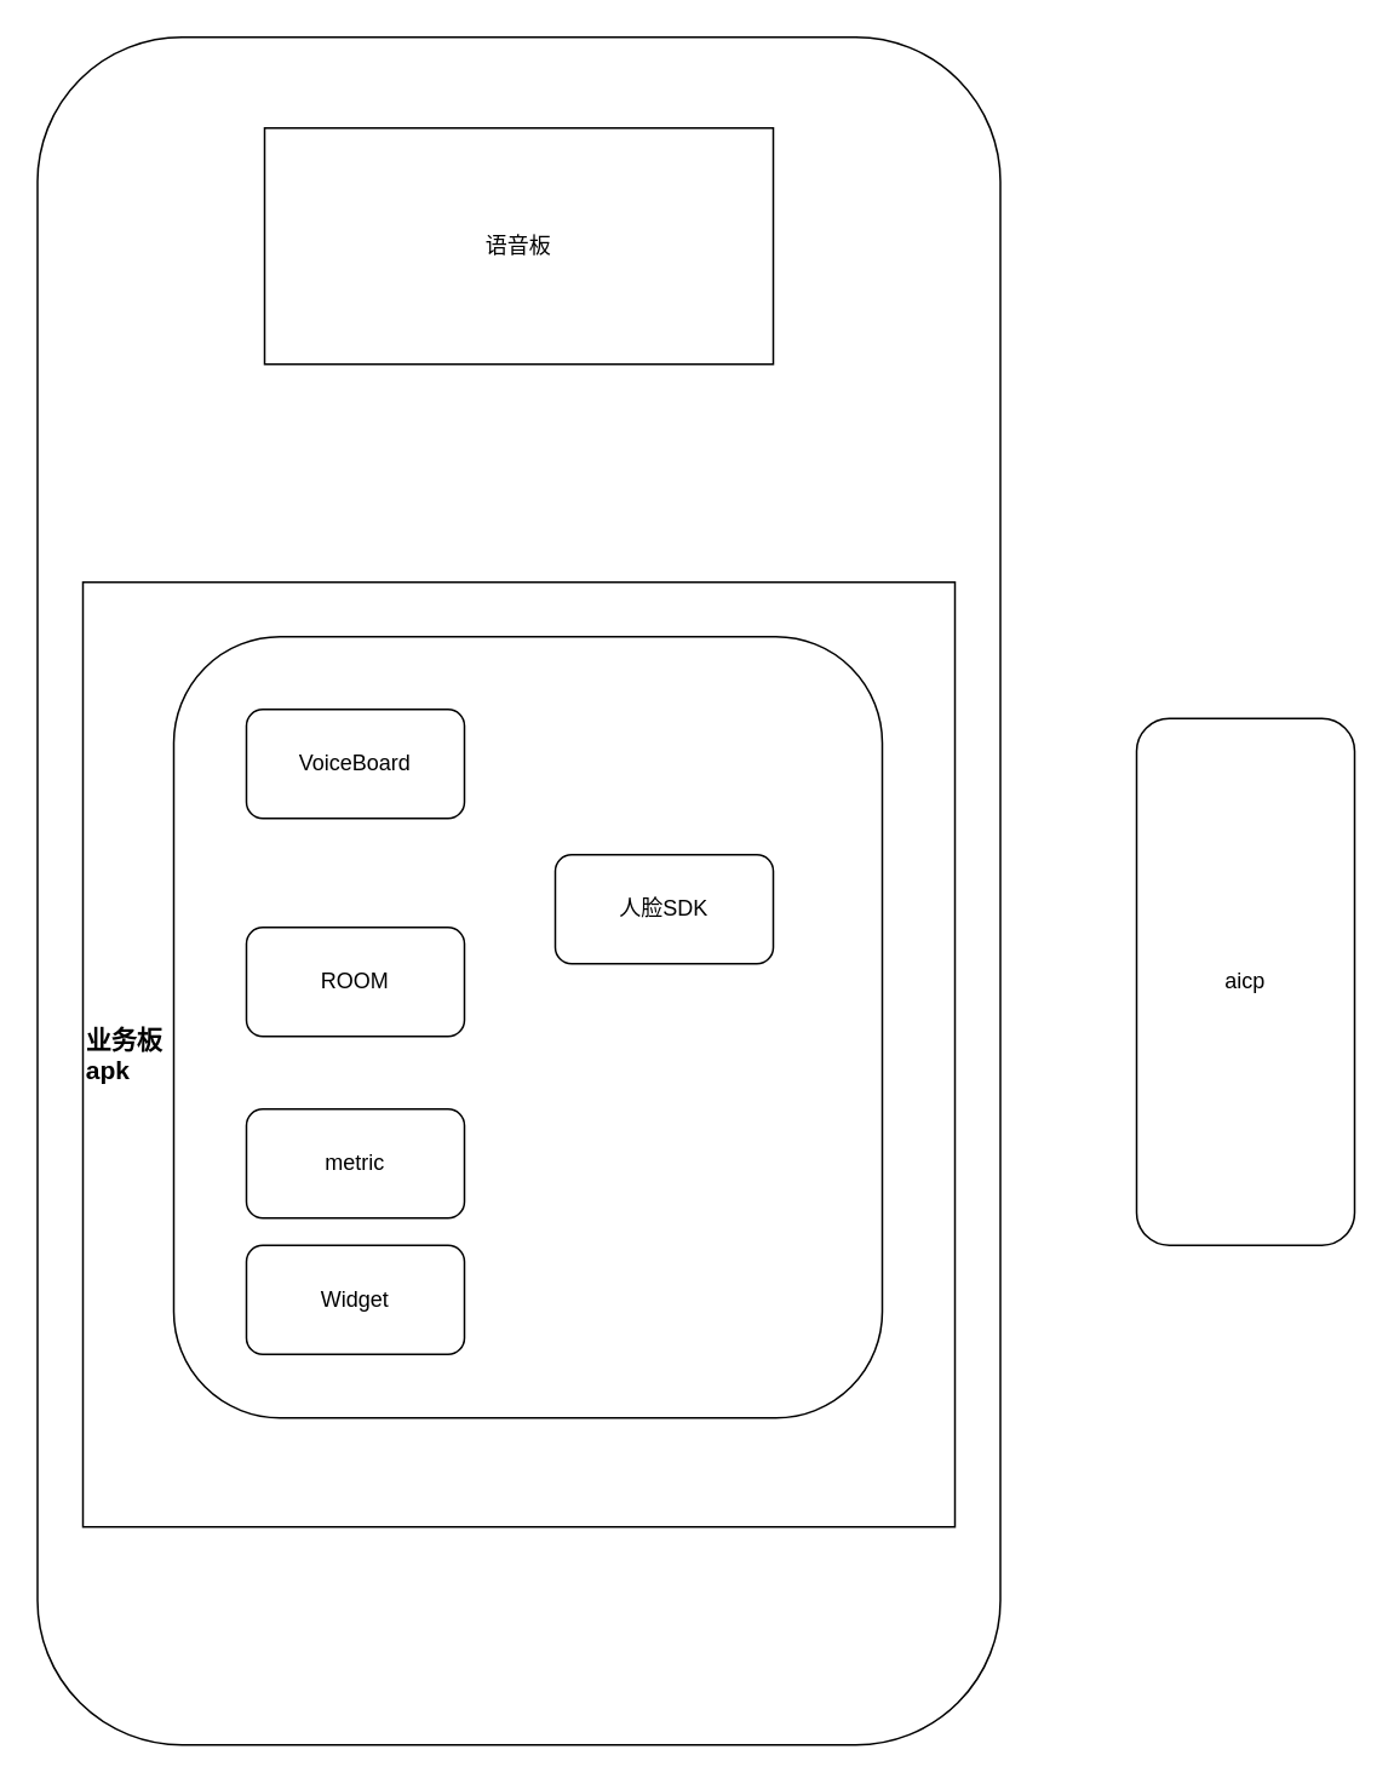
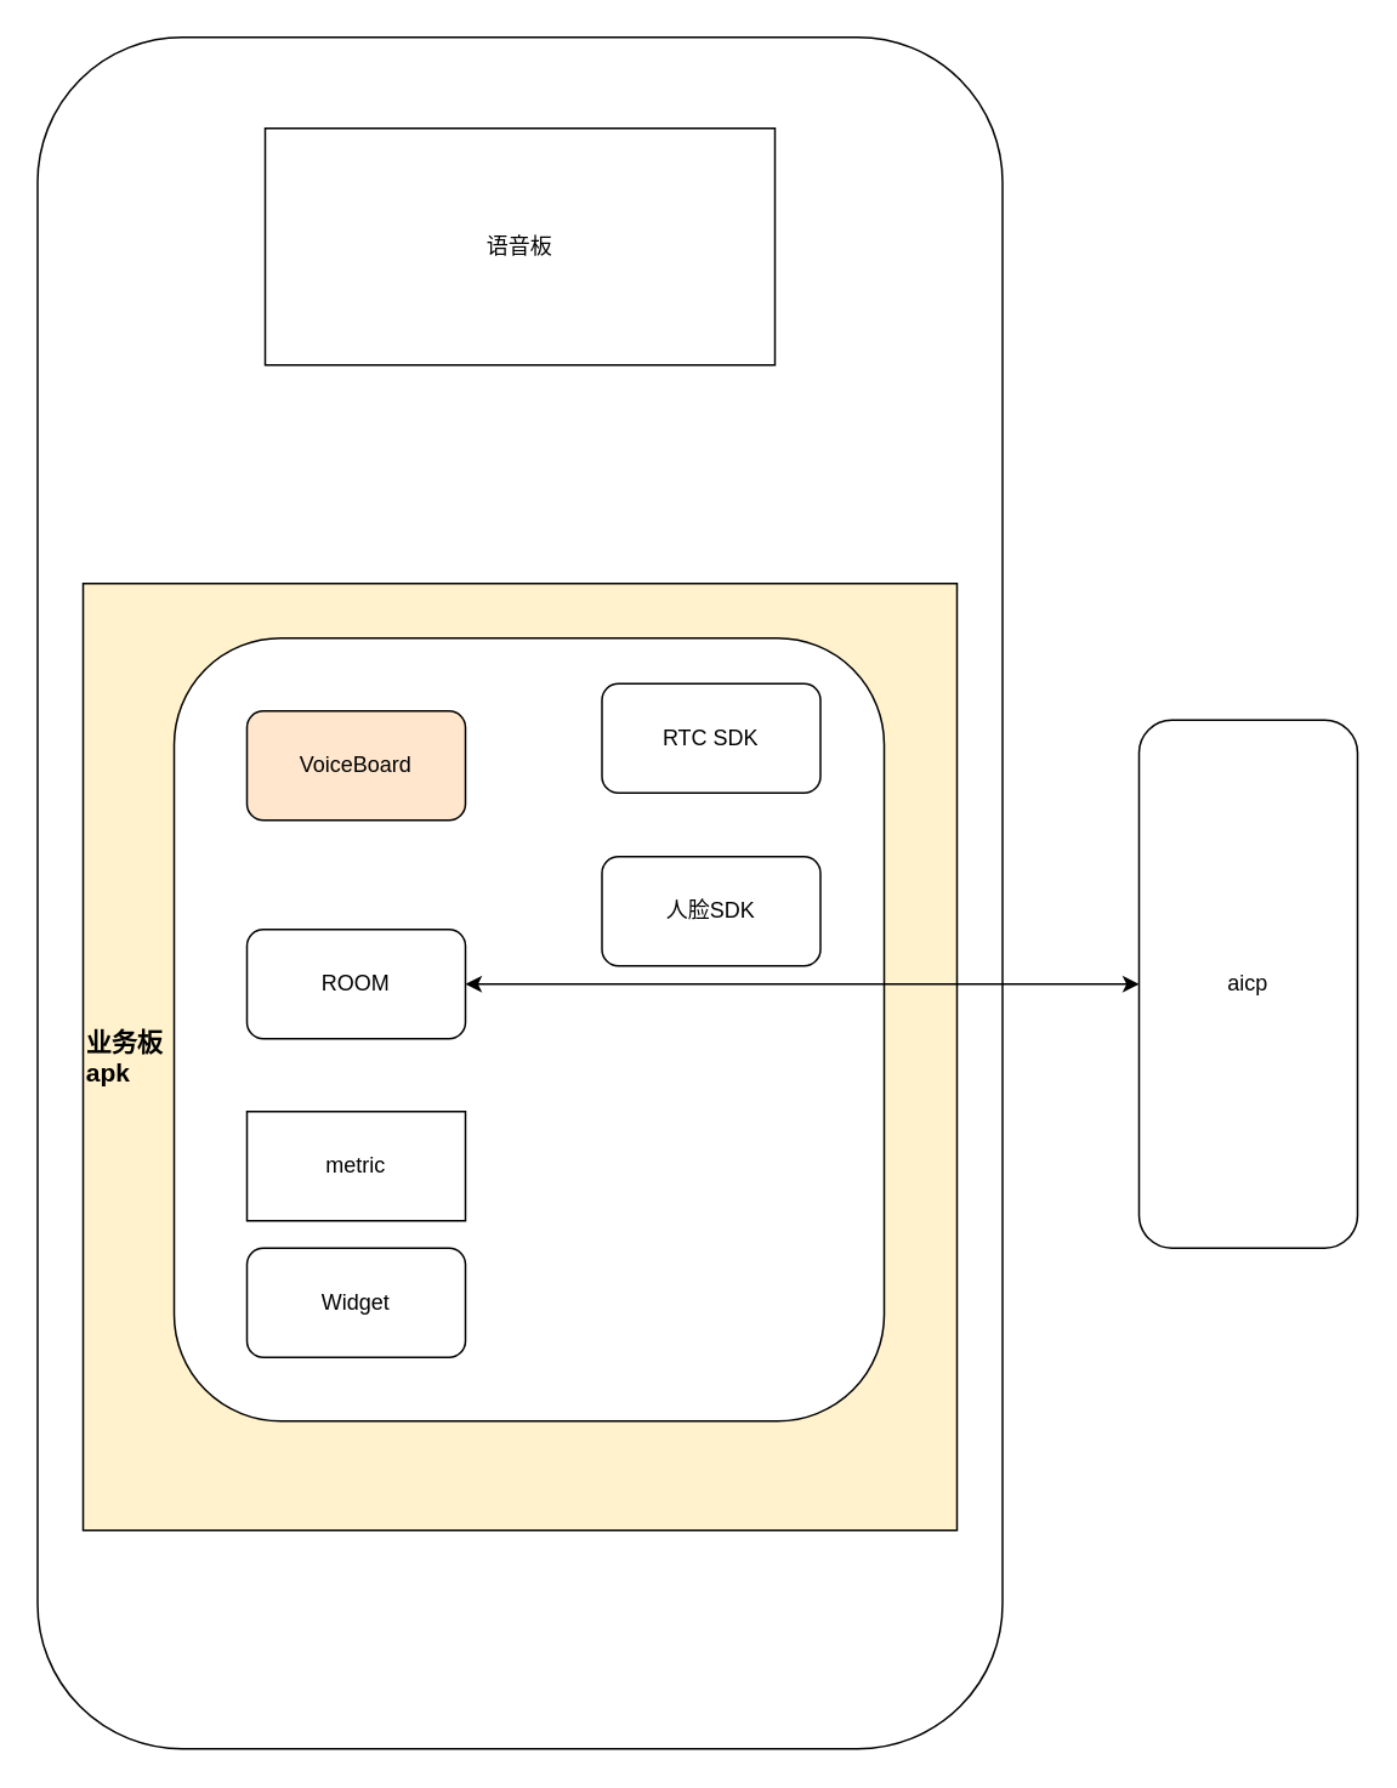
+ <mxCell id="7" value="RTC SDK" style="rounded=1;whiteSpace=wrap;html=1;" vertex="1" parent="1"><mxGeometry x="330" y="375" width="120" height="60" as="geometry" /></mxCell>
- <mxCell id="9" value="&lt;span style=&quot;background-color: initial;&quot;&gt;VoiceBoard&lt;/span&gt;" style="rounded=1;whiteSpace=wrap;html=1;align=center;" vertex="1" parent="1"><mxGeometry x="135" y="390" width="120" height="60" as="geometry" /></mxCell>
+ <mxCell id="9" value="&lt;span style=&quot;background-color: initial;&quot;&gt;VoiceBoard&lt;/span&gt;" style="rounded=1;whiteSpace=wrap;html=1;align=center;fillColor=#ffe6cc;" vertex="1" parent="1"><mxGeometry x="135" y="390" width="120" height="60" as="geometry" /></mxCell>
- <mxCell id="8" value="人脸SDK" style="rounded=1;whiteSpace=wrap;html=1;" vertex="1" parent="1"><mxGeometry x="305" y="470" width="120" height="60" as="geometry" /></mxCell>
+ <mxCell id="8" value="人脸SDK" style="rounded=1;whiteSpace=wrap;html=1;" vertex="1" parent="1"><mxGeometry x="330" y="470" width="120" height="60" as="geometry" /></mxCell>
+ <mxCell id="10" style="edgeStyle=orthogonalEdgeStyle;rounded=0;orthogonalLoop=1;jettySize=auto;html=1;exitX=1;exitY=0.5;exitDx=0;exitDy=0;entryX=0;entryY=0.5;entryDx=0;entryDy=0;startArrow=classic;startFill=1;" edge="1" parent="1" source="11" target="5"><mxGeometry relative="1" as="geometry" /></mxCell>
- <mxCell id="4" value="&lt;b style=&quot;&quot;&gt;&lt;font style=&quot;font-size: 14px;&quot;&gt;业务板&lt;br&gt;apk&lt;br&gt;&lt;/font&gt;&lt;/b&gt;" style="rounded=0;whiteSpace=wrap;html=1;align=left;" vertex="1" parent="1"><mxGeometry x="45" y="320" width="480" height="520" as="geometry" /></mxCell>
+ <mxCell id="4" value="&lt;b style=&quot;&quot;&gt;&lt;font style=&quot;font-size: 14px;&quot;&gt;业务板&lt;br&gt;apk&lt;br&gt;&lt;/font&gt;&lt;/b&gt;" style="rounded=0;whiteSpace=wrap;html=1;align=left;fillColor=#fff2cc;" vertex="1" parent="1"><mxGeometry x="45" y="320" width="480" height="520" as="geometry" /></mxCell>
- <mxCell id="12" value="&lt;span style=&quot;background-color: initial;&quot;&gt;metric&lt;/span&gt;" style="rounded=1;whiteSpace=wrap;html=1;align=center;" vertex="1" parent="1"><mxGeometry x="135" y="610" width="120" height="60" as="geometry" /></mxCell>
+ <mxCell id="12" value="&lt;span style=&quot;background-color: initial;&quot;&gt;metric&lt;/span&gt;" style="whiteSpace=wrap;html=1;align=center;rounded=0;" vertex="1" parent="1"><mxGeometry x="135" y="610" width="120" height="60" as="geometry" /></mxCell>
